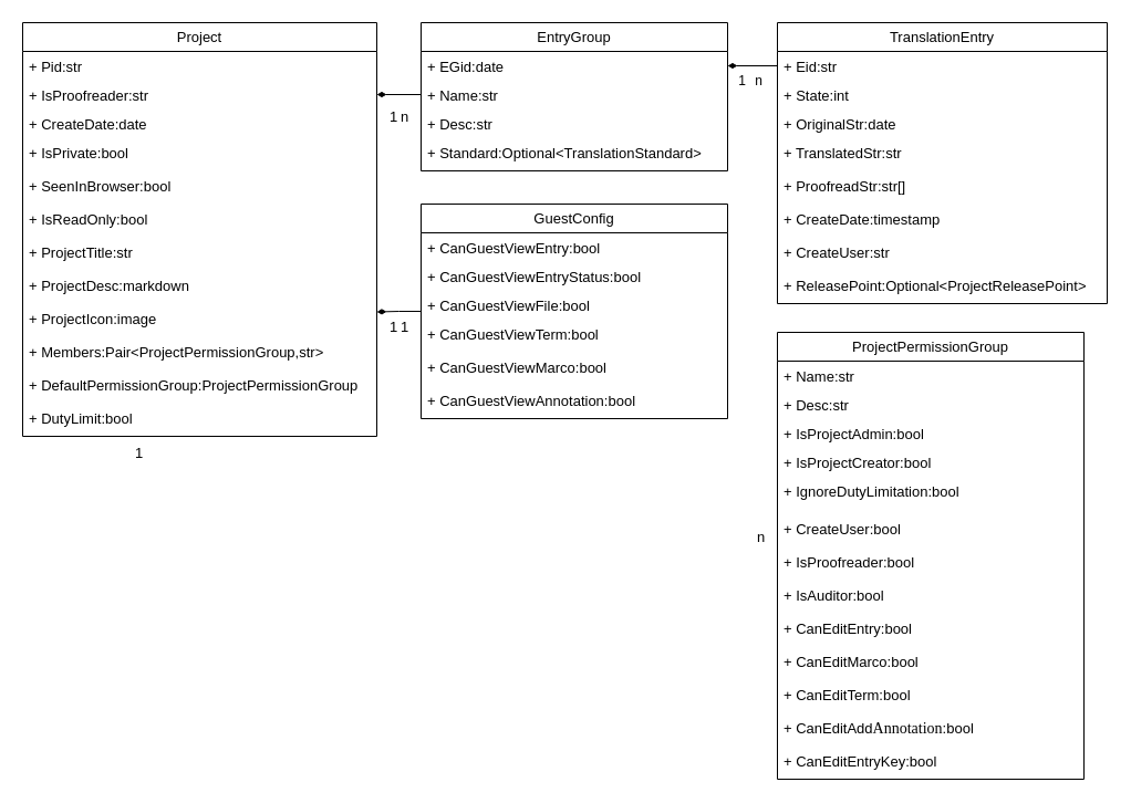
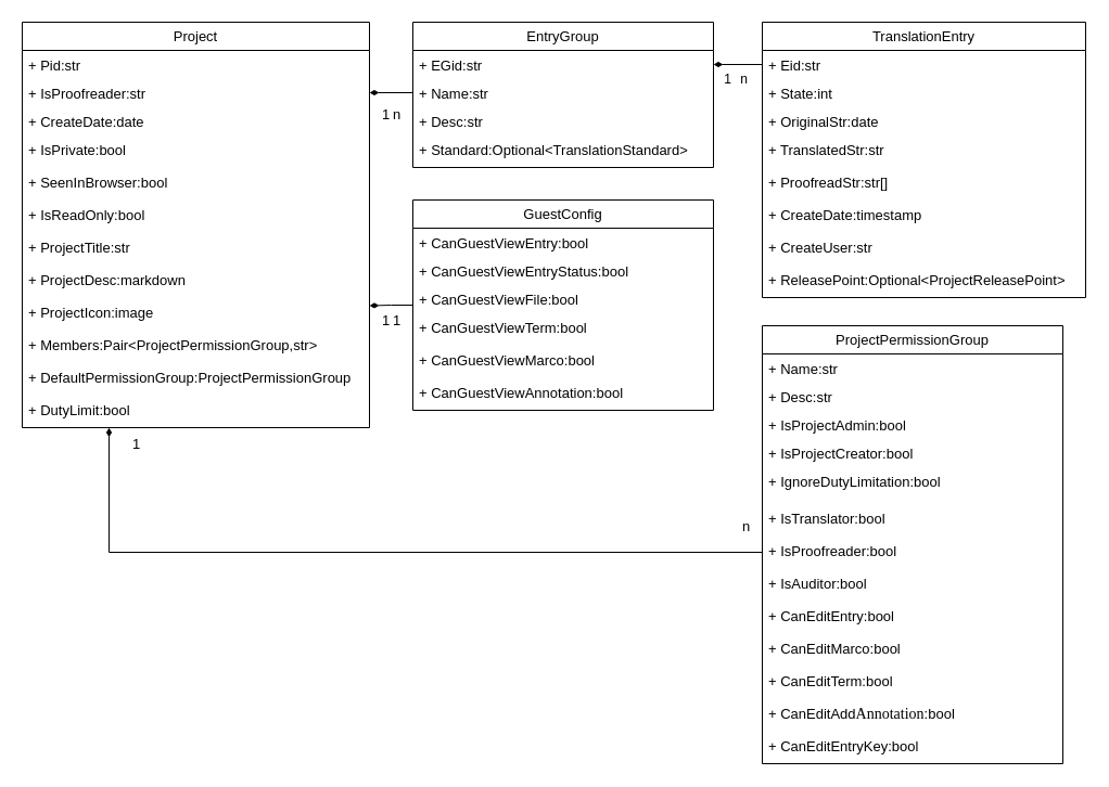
- <mxCell id="24" value="+ EGid:date" style="text;strokeColor=none;fillColor=none;align=left;verticalAlign=top;spacingLeft=4;spacingRight=4;overflow=hidden;rotatable=0;points=[[0,0.5],[1,0.5]];portConstraint=eastwest;whiteSpace=wrap;html=1;fontSize=13;" parent="23" vertex="1"><mxGeometry y="26" width="277" height="26" as="geometry" /></mxCell>
+ <mxCell id="24" value="+ EGid:str" style="text;strokeColor=none;fillColor=none;align=left;verticalAlign=top;spacingLeft=4;spacingRight=4;overflow=hidden;rotatable=0;points=[[0,0.5],[1,0.5]];portConstraint=eastwest;whiteSpace=wrap;html=1;fontSize=13;" parent="23" vertex="1"><mxGeometry y="26" width="277" height="26" as="geometry" /></mxCell>
- <mxCell id="43" value="+ CreateUser:bool" style="text;whiteSpace=wrap;html=1;fontFamily=Helvetica;fontSize=13;fontColor=default;spacingLeft=4;" parent="37" vertex="1"><mxGeometry y="164" width="277" height="30" as="geometry" /></mxCell>
+ <mxCell id="43" value="+ IsTranslator:bool" style="text;whiteSpace=wrap;html=1;fontFamily=Helvetica;fontSize=13;fontColor=default;spacingLeft=4;" parent="37" vertex="1"><mxGeometry y="164" width="277" height="30" as="geometry" /></mxCell>
+ <mxCell id="51" style="edgeStyle=orthogonalEdgeStyle;rounded=0;orthogonalLoop=1;jettySize=auto;html=1;exitX=0;exitY=0.5;exitDx=0;exitDy=0;endArrow=diamondThin;endFill=1;fontSize=13;entryX=0.25;entryY=1;entryDx=0;entryDy=0;" parent="1" source="44" target="2" edge="1"><mxGeometry relative="1" as="geometry"><mxPoint x="100" y="400" as="targetPoint" /></mxGeometry></mxCell>
